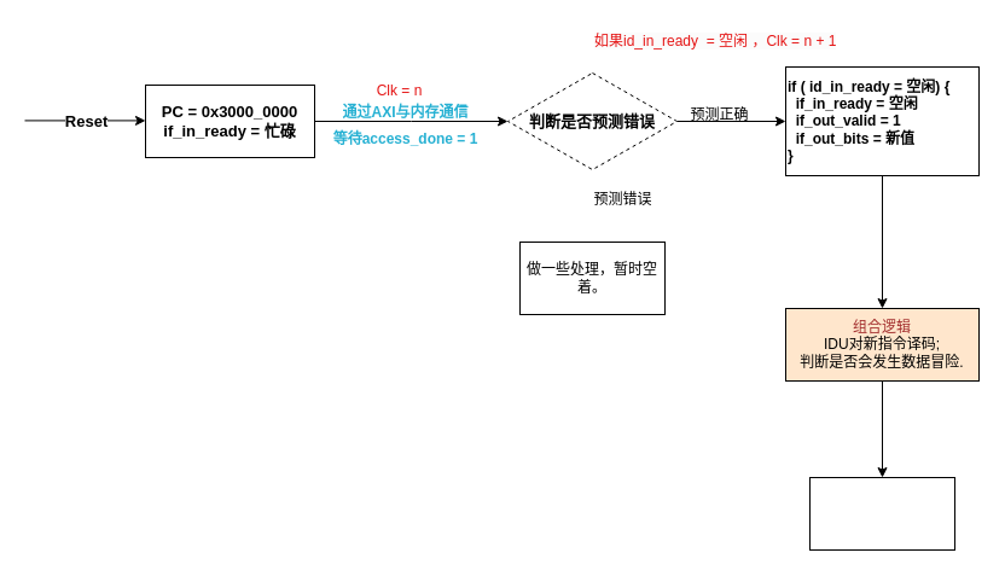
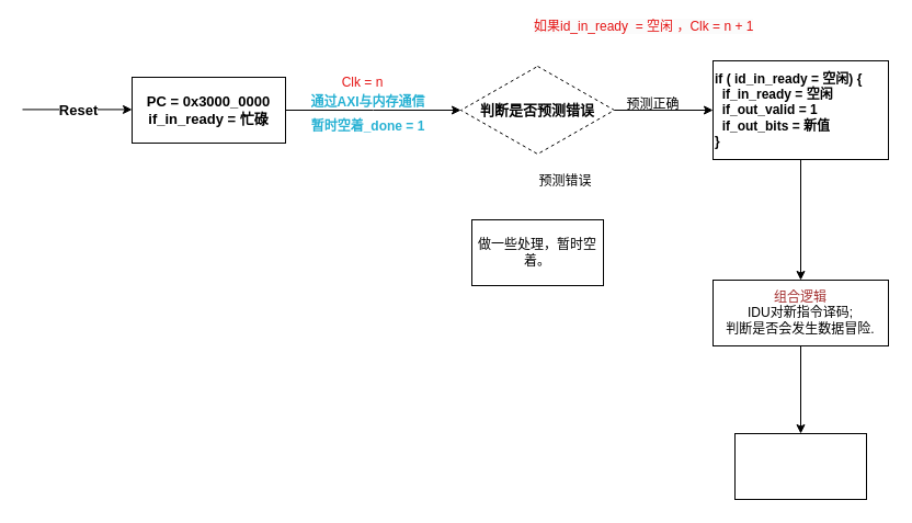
- <mxCell id="16" value="&lt;span style=&quot;color: rgb(229, 21, 21); font-family: Helvetica; font-size: 12px; font-style: normal; font-variant-ligatures: normal; font-variant-caps: normal; font-weight: 400; letter-spacing: normal; orphans: 2; text-align: center; text-indent: 0px; text-transform: none; widows: 2; word-spacing: 0px; -webkit-text-stroke-width: 0px; white-space: nowrap; background-color: rgb(251, 251, 251); text-decoration-thickness: initial; text-decoration-style: initial; text-decoration-color: initial; display: inline !important; float: none;&quot;&gt;如果id_in_ready&amp;nbsp; = 空闲 ，Clk = n + 1&lt;/span&gt;" style="text;whiteSpace=wrap;html=1;" vertex="1" parent="1"><mxGeometry x="490" y="20" width="240" height="30" as="geometry" /></mxCell>
+ <mxCell id="16" value="&lt;span style=&quot;color: rgb(229, 21, 21); font-family: Helvetica; font-size: 12px; font-style: normal; font-variant-ligatures: normal; font-variant-caps: normal; font-weight: 400; letter-spacing: normal; orphans: 2; text-align: center; text-indent: 0px; text-transform: none; widows: 2; word-spacing: 0px; -webkit-text-stroke-width: 0px; white-space: nowrap; background-color: rgb(251, 251, 251); text-decoration-thickness: initial; text-decoration-style: initial; text-decoration-color: initial; display: inline !important; float: none;&quot;&gt;如果id_in_ready&amp;nbsp; = 空闲 ，Clk = n + 1&lt;/span&gt;" style="text;whiteSpace=wrap;html=1;" vertex="1" parent="1"><mxGeometry x="485" y="10" width="240" height="30" as="geometry" /></mxCell>
- <mxCell id="9" value="等待access_done = 1" style="text;html=1;align=center;verticalAlign=middle;resizable=0;points=[];autosize=1;strokeColor=none;fillColor=none;fontStyle=1;fontColor=#27b1d3;" vertex="1" parent="2"><mxGeometry x="245" y="40" width="140" height="30" as="geometry" /></mxCell>
+ <mxCell id="9" value="暂时空着_done = 1" style="text;html=1;align=center;verticalAlign=middle;resizable=0;points=[];autosize=1;strokeColor=none;fillColor=none;fontStyle=1;fontColor=#27b1d3;" vertex="1" parent="2"><mxGeometry x="245" y="40" width="140" height="30" as="geometry" /></mxCell>
- <mxCell id="20" value="&lt;div style=&quot;&quot;&gt;&lt;span style=&quot;background-color: initial;&quot;&gt;&lt;font color=&quot;#a12b2b&quot;&gt;组合逻辑&lt;/font&gt;&lt;/span&gt;&lt;/div&gt;&lt;div&gt;IDU对新指令译码;&lt;/div&gt;&lt;div&gt;&lt;span style=&quot;background-color: initial;&quot;&gt;判断是否会发生数据冒险.&lt;/span&gt;&lt;/div&gt;" style="whiteSpace=wrap;html=1;align=center;fillColor=#ffe6cc;" vertex="1" parent="1"><mxGeometry x="650" y="255" width="160" height="60" as="geometry" /></mxCell>
+ <mxCell id="20" value="&lt;div style=&quot;&quot;&gt;&lt;span style=&quot;background-color: initial;&quot;&gt;&lt;font color=&quot;#a12b2b&quot;&gt;组合逻辑&lt;/font&gt;&lt;/span&gt;&lt;/div&gt;&lt;div&gt;IDU对新指令译码;&lt;/div&gt;&lt;div&gt;&lt;span style=&quot;background-color: initial;&quot;&gt;判断是否会发生数据冒险.&lt;/span&gt;&lt;/div&gt;" style="whiteSpace=wrap;html=1;align=center;" vertex="1" parent="1"><mxGeometry x="650" y="255" width="160" height="60" as="geometry" /></mxCell>
